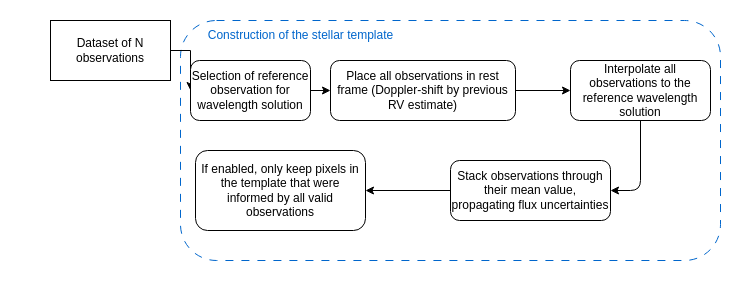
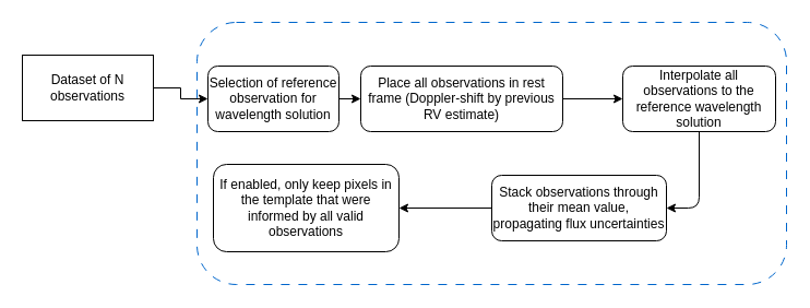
- <mxCell id="5" value="&lt;span style=&quot;color: rgb(0, 102, 204);&quot;&gt;Construction of the stellar template&lt;/span&gt;" style="text;html=1;align=center;verticalAlign=middle;resizable=0;points=[];autosize=1;strokeColor=none;fillColor=none;" parent="1" vertex="1"><mxGeometry x="195" y="20" width="210" height="30" as="geometry" /></mxCell>
- <mxCell id="4" value="Dataset of N observations" style="whiteSpace=wrap;html=1;" parent="1" vertex="1"><mxGeometry x="50" y="20" width="120" height="60" as="geometry" /></mxCell>
+ <mxCell id="4" value="Dataset of N observations" style="whiteSpace=wrap;html=1;" parent="1" vertex="1"><mxGeometry x="20" y="50" width="120" height="60" as="geometry" /></mxCell>
